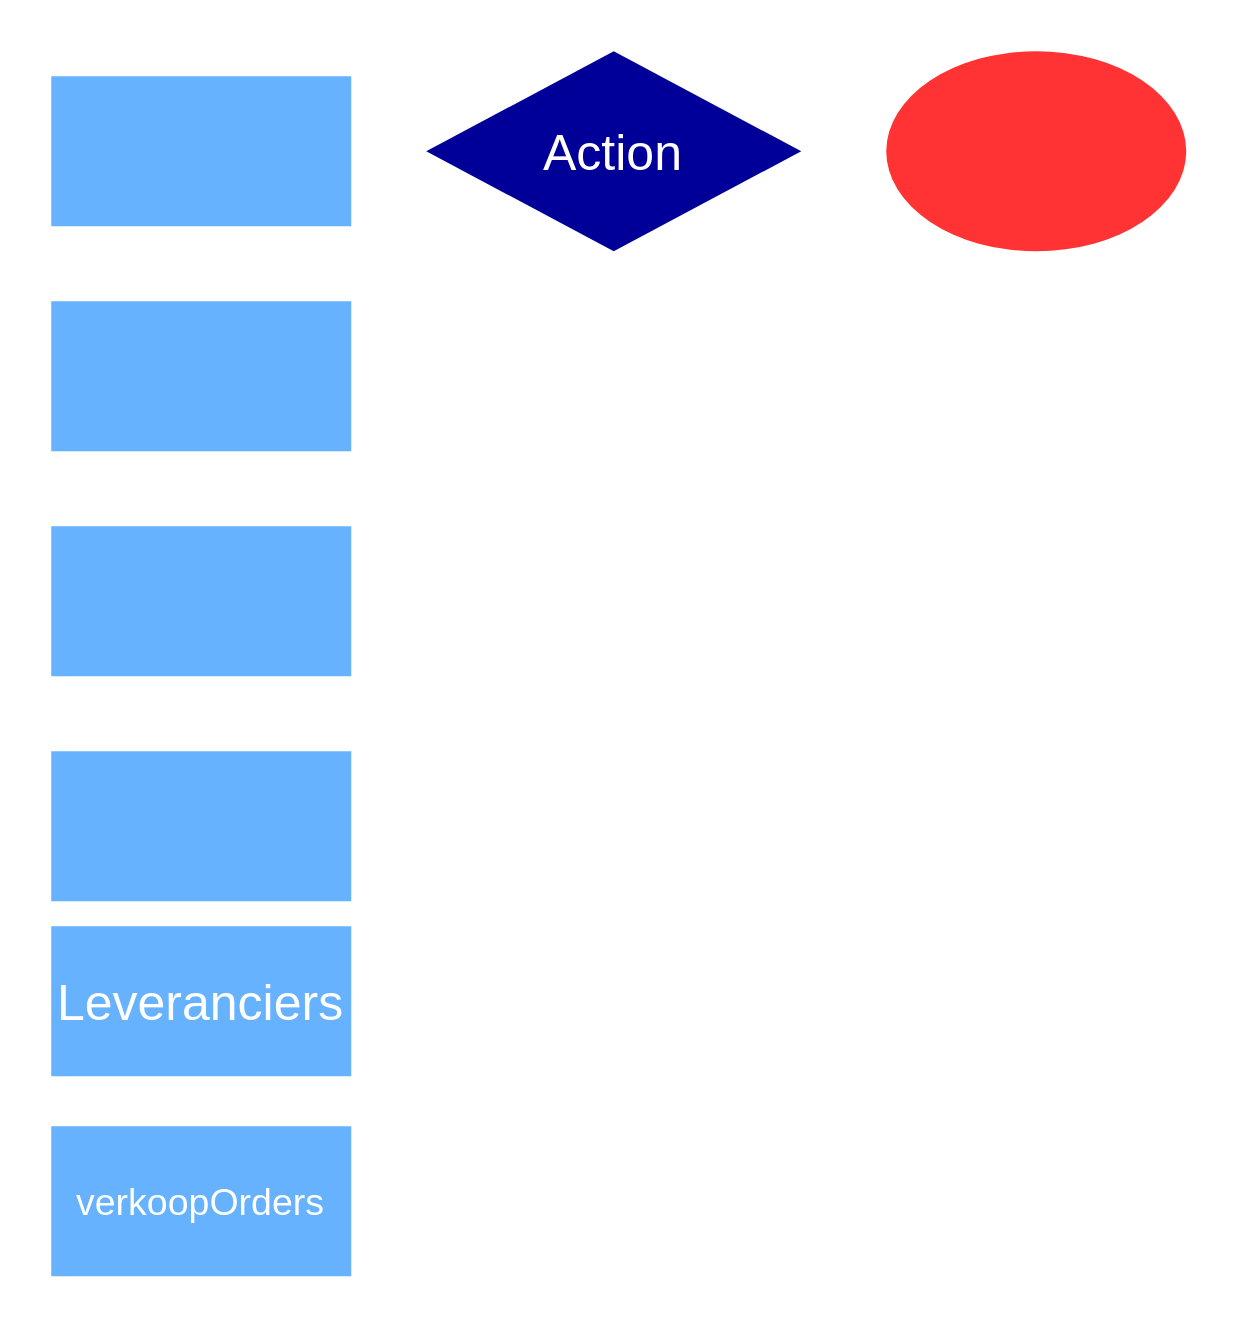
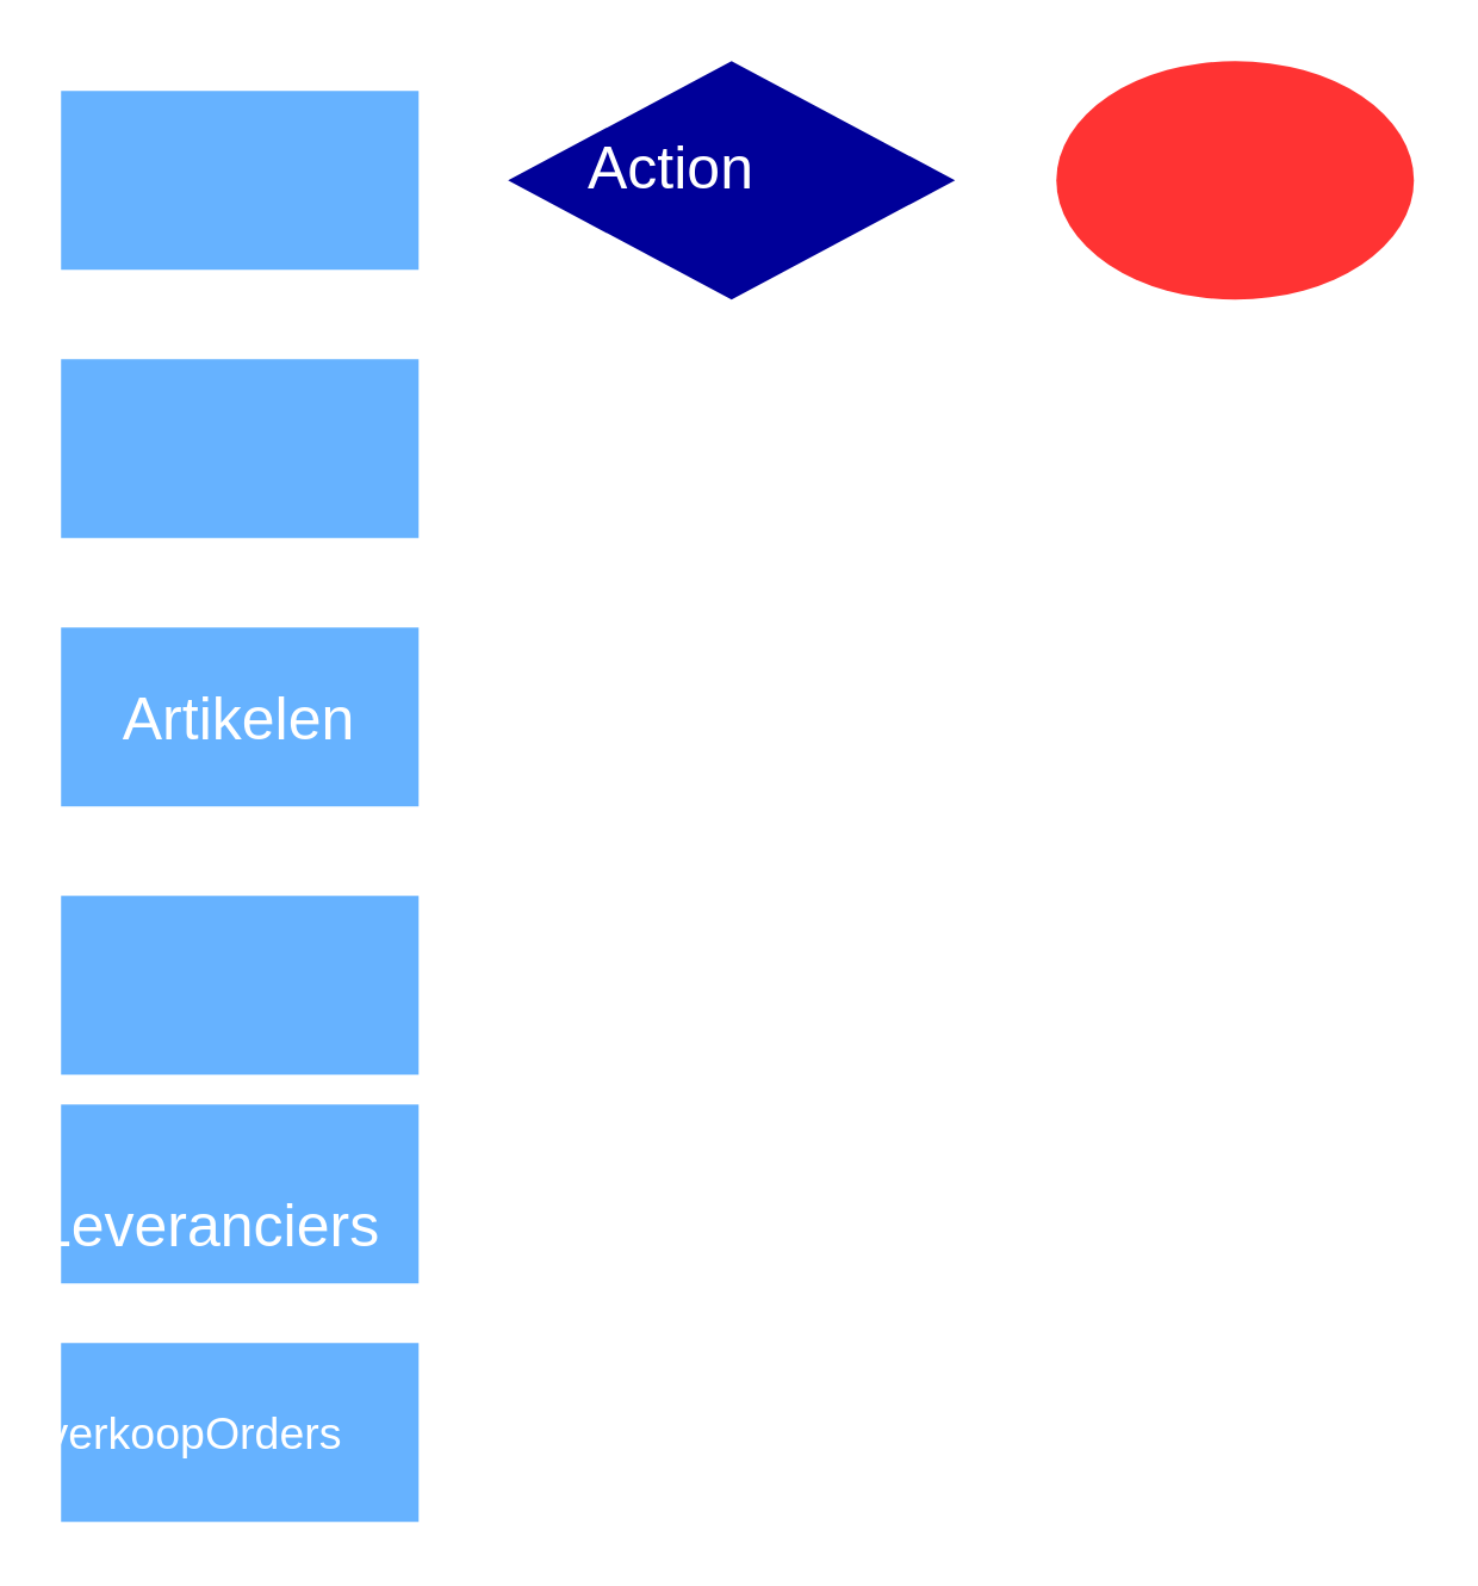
- <mxCell id="4" value="Action" style="text;html=1;strokeColor=none;fillColor=none;align=center;verticalAlign=middle;whiteSpace=wrap;rounded=0;strokeWidth=1;fontSize=20;fontColor=#FFFFFF;" vertex="1" parent="1"><mxGeometry x="205" y="45" width="80" height="30" as="geometry" /></mxCell>
+ <mxCell id="4" value="Action" style="text;html=1;strokeColor=none;fillColor=none;align=center;verticalAlign=middle;whiteSpace=wrap;rounded=0;strokeWidth=1;fontSize=20;fontColor=#FFFFFF;" vertex="1" parent="1"><mxGeometry x="185" y="40" width="80" height="30" as="geometry" /></mxCell>
+ <mxCell id="8" value="Artikelen" style="text;html=1;strokeColor=none;fillColor=none;align=center;verticalAlign=middle;whiteSpace=wrap;rounded=0;strokeWidth=1;fontSize=20;fontColor=#FFFFFF;" vertex="1" parent="1"><mxGeometry x="40" y="225" width="80" height="30" as="geometry" /></mxCell>
- <mxCell id="11" value="Leveranciers" style="text;html=1;strokeColor=none;fillColor=none;align=center;verticalAlign=middle;whiteSpace=wrap;rounded=0;strokeWidth=1;fontSize=20;fontColor=#FFFFFF;" vertex="1" parent="1"><mxGeometry x="40" y="385" width="80" height="30" as="geometry" /></mxCell>
+ <mxCell id="11" value="Leveranciers" style="text;html=1;strokeColor=none;fillColor=none;align=center;verticalAlign=middle;whiteSpace=wrap;rounded=0;strokeWidth=1;fontSize=20;fontColor=#FFFFFF;" vertex="1" parent="1"><mxGeometry x="30" y="395" width="80" height="30" as="geometry" /></mxCell>
- <mxCell id="13" value="verkoopOrders" style="text;html=1;strokeColor=none;fillColor=none;align=center;verticalAlign=middle;whiteSpace=wrap;rounded=0;strokeWidth=1;fontSize=15;fontColor=#FFFFFF;" vertex="1" parent="1"><mxGeometry x="40" y="465" width="80" height="30" as="geometry" /></mxCell>
+ <mxCell id="13" value="verkoopOrders" style="text;html=1;strokeColor=none;fillColor=none;align=center;verticalAlign=middle;whiteSpace=wrap;rounded=0;strokeWidth=1;fontSize=15;fontColor=#FFFFFF;" vertex="1" parent="1"><mxGeometry x="25" y="465" width="80" height="30" as="geometry" /></mxCell>
